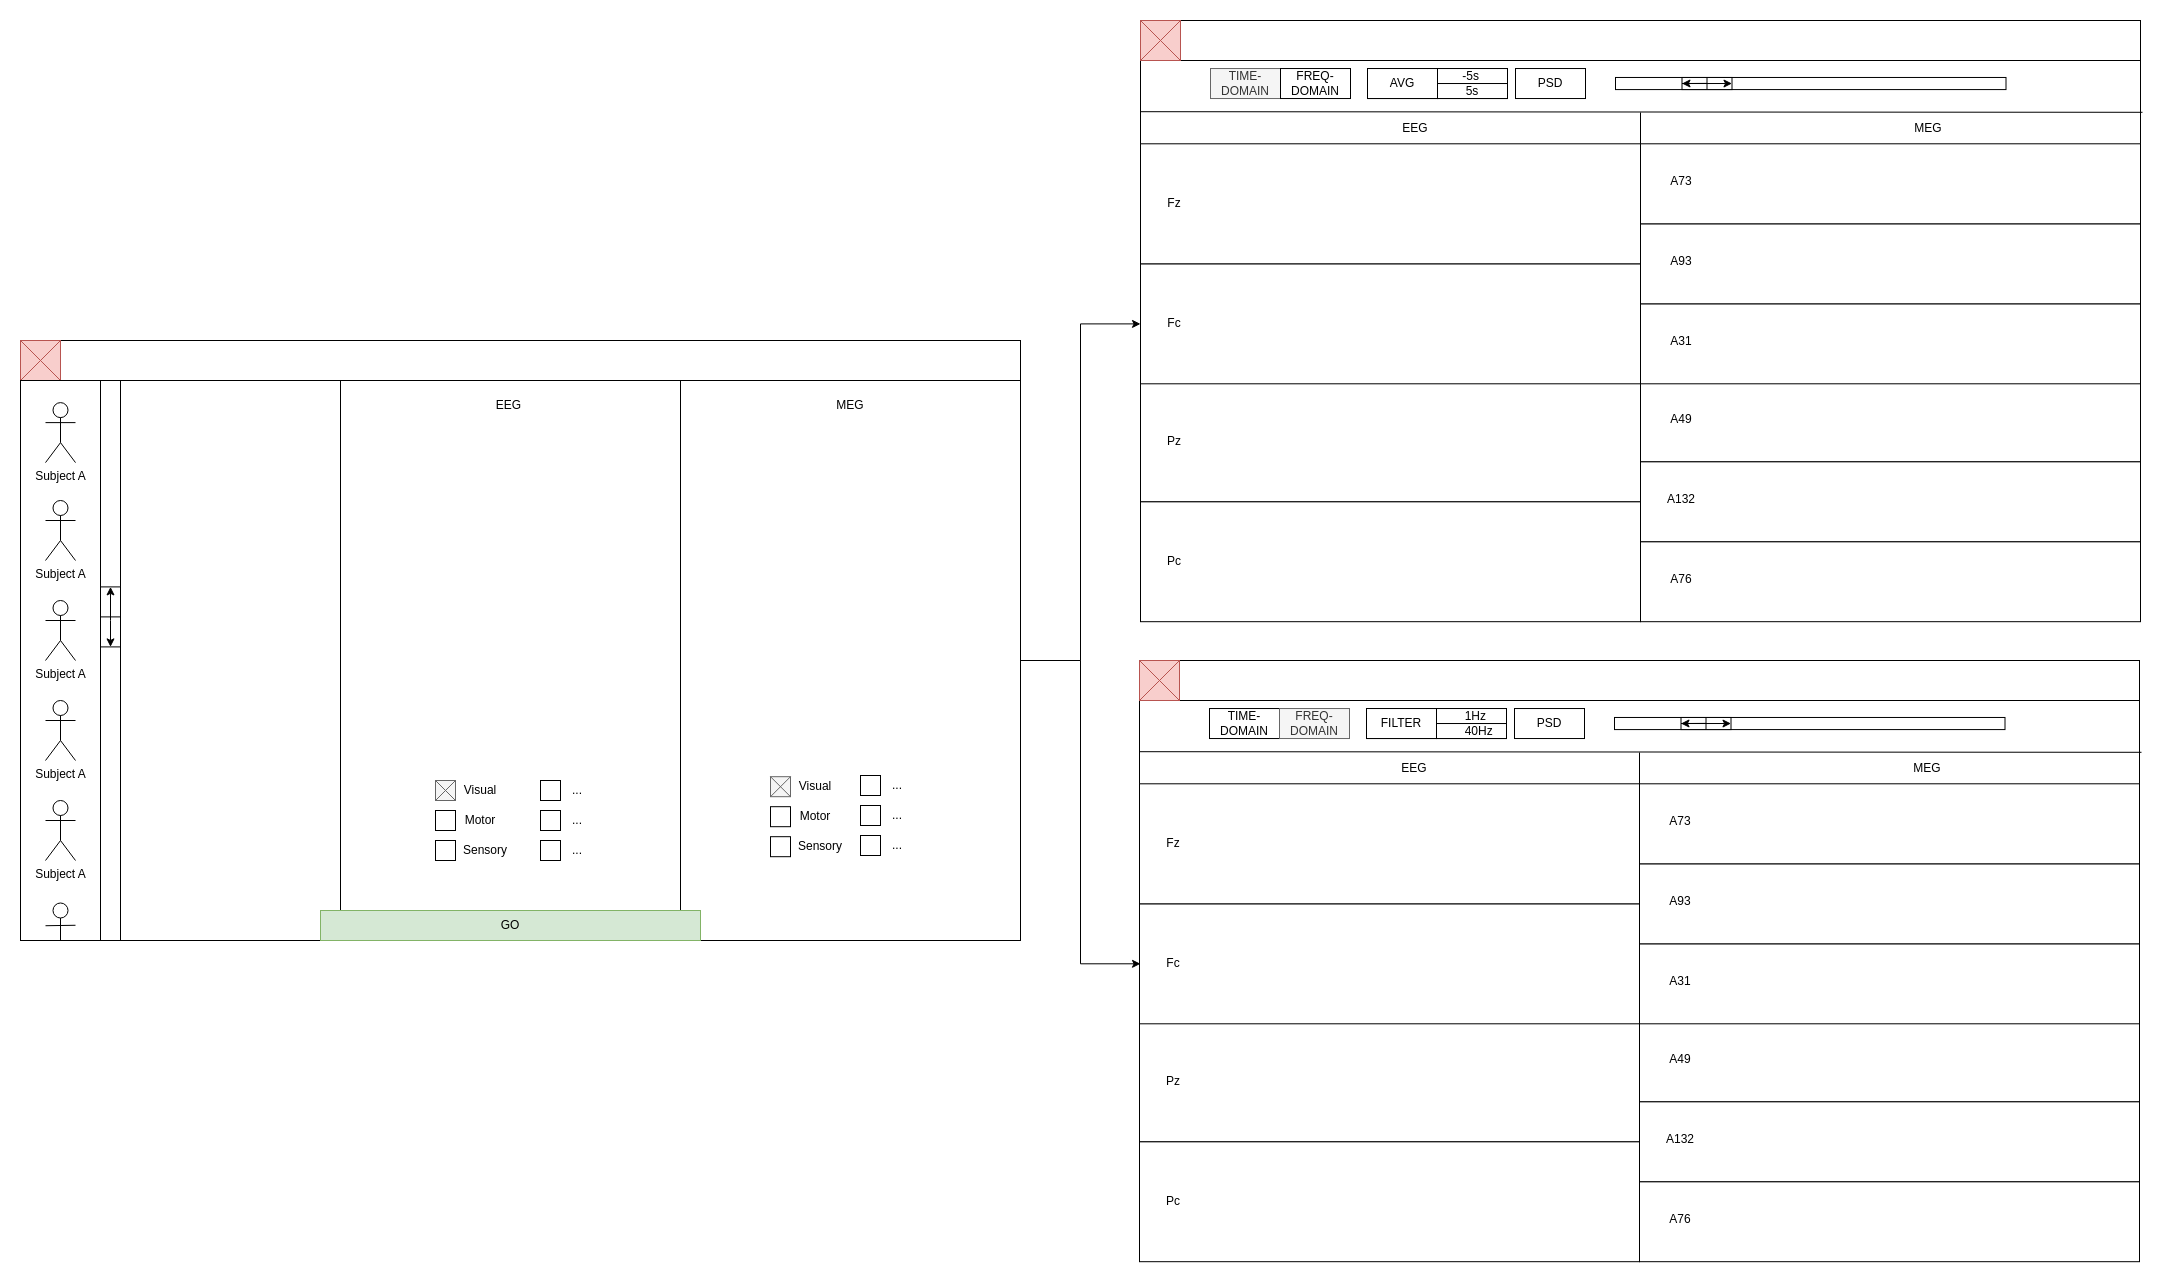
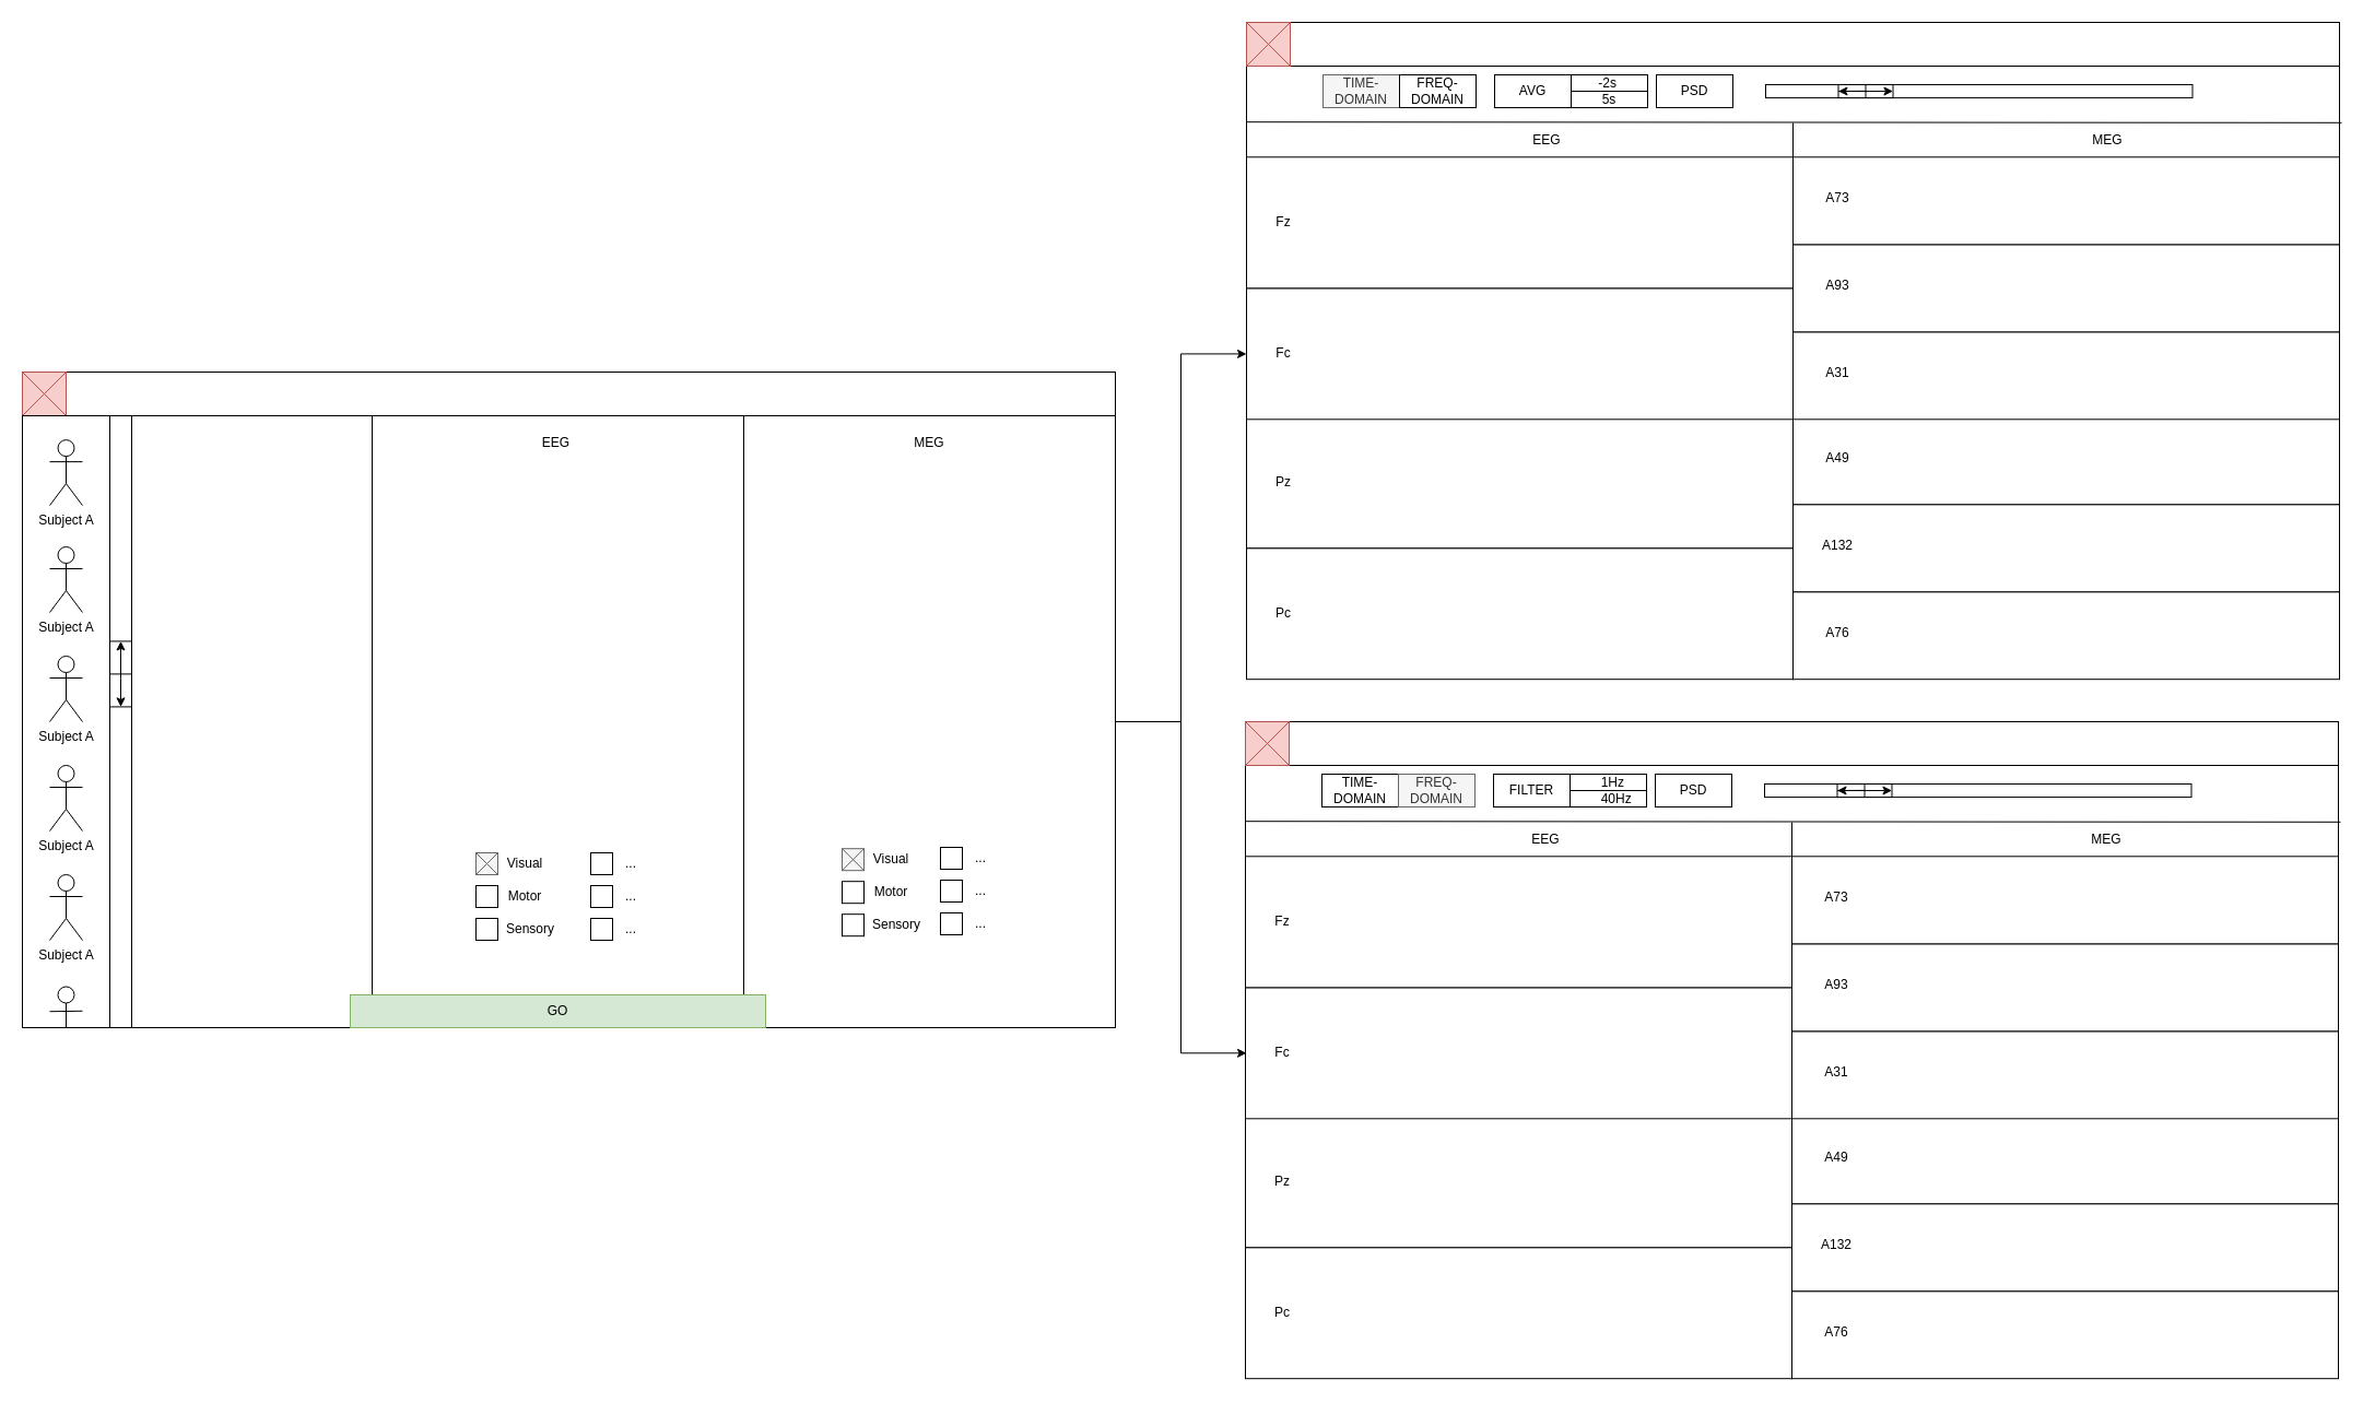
- <mxCell id="101" value="&amp;nbsp; &amp;nbsp; &amp;nbsp; &amp;nbsp;-5s" style="rounded=0;whiteSpace=wrap;html=1;align=left;" vertex="1" parent="1"><mxGeometry x="1437" y="68.03" width="70" height="15" as="geometry" /></mxCell>
+ <mxCell id="101" value="&amp;nbsp; &amp;nbsp; &amp;nbsp; &amp;nbsp;-2s" style="rounded=0;whiteSpace=wrap;html=1;align=left;" vertex="1" parent="1"><mxGeometry x="1437" y="68.03" width="70" height="15" as="geometry" /></mxCell>
